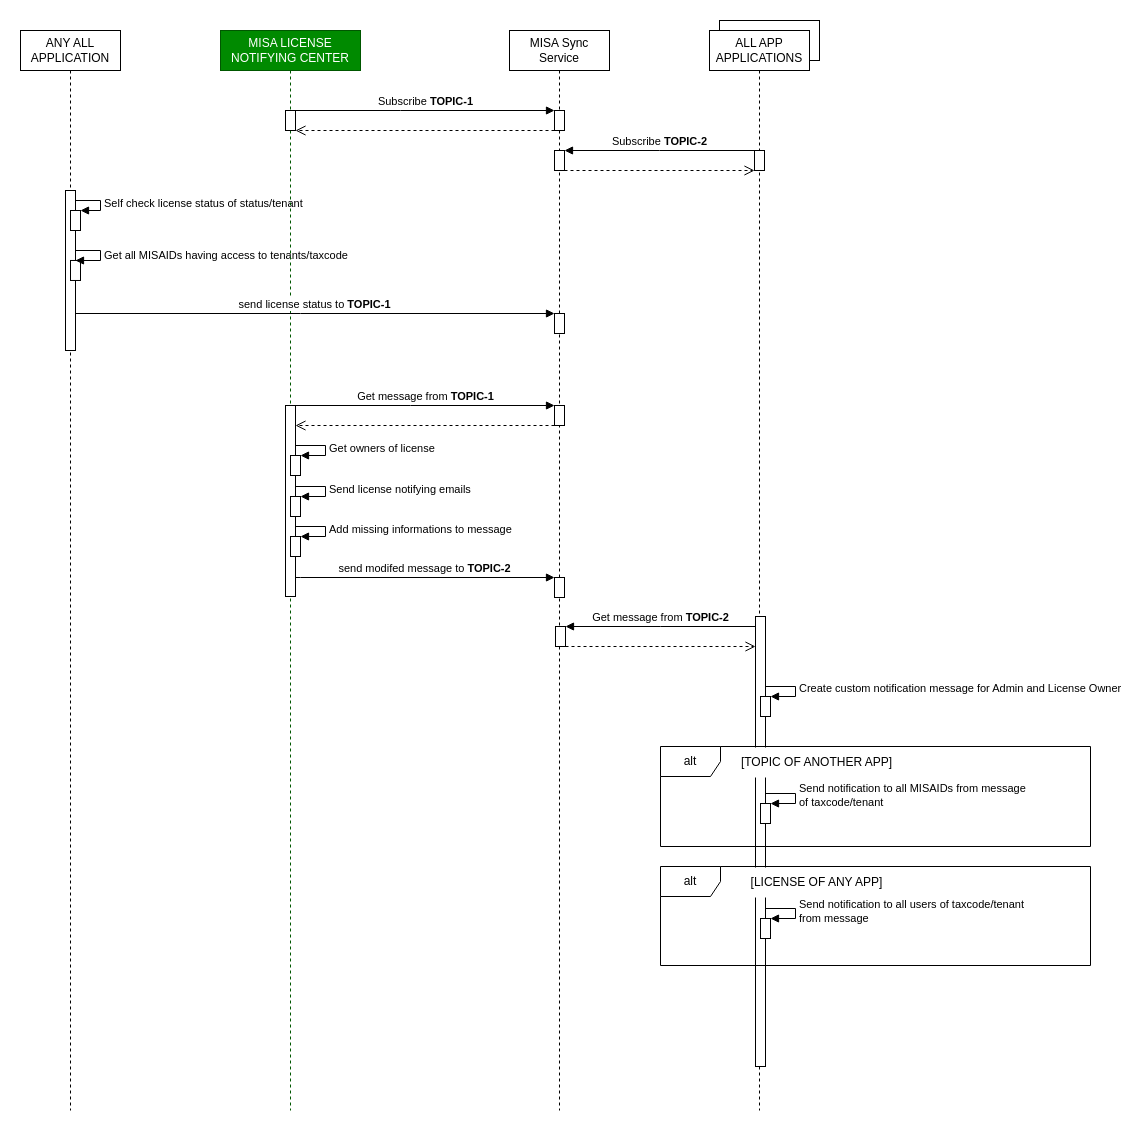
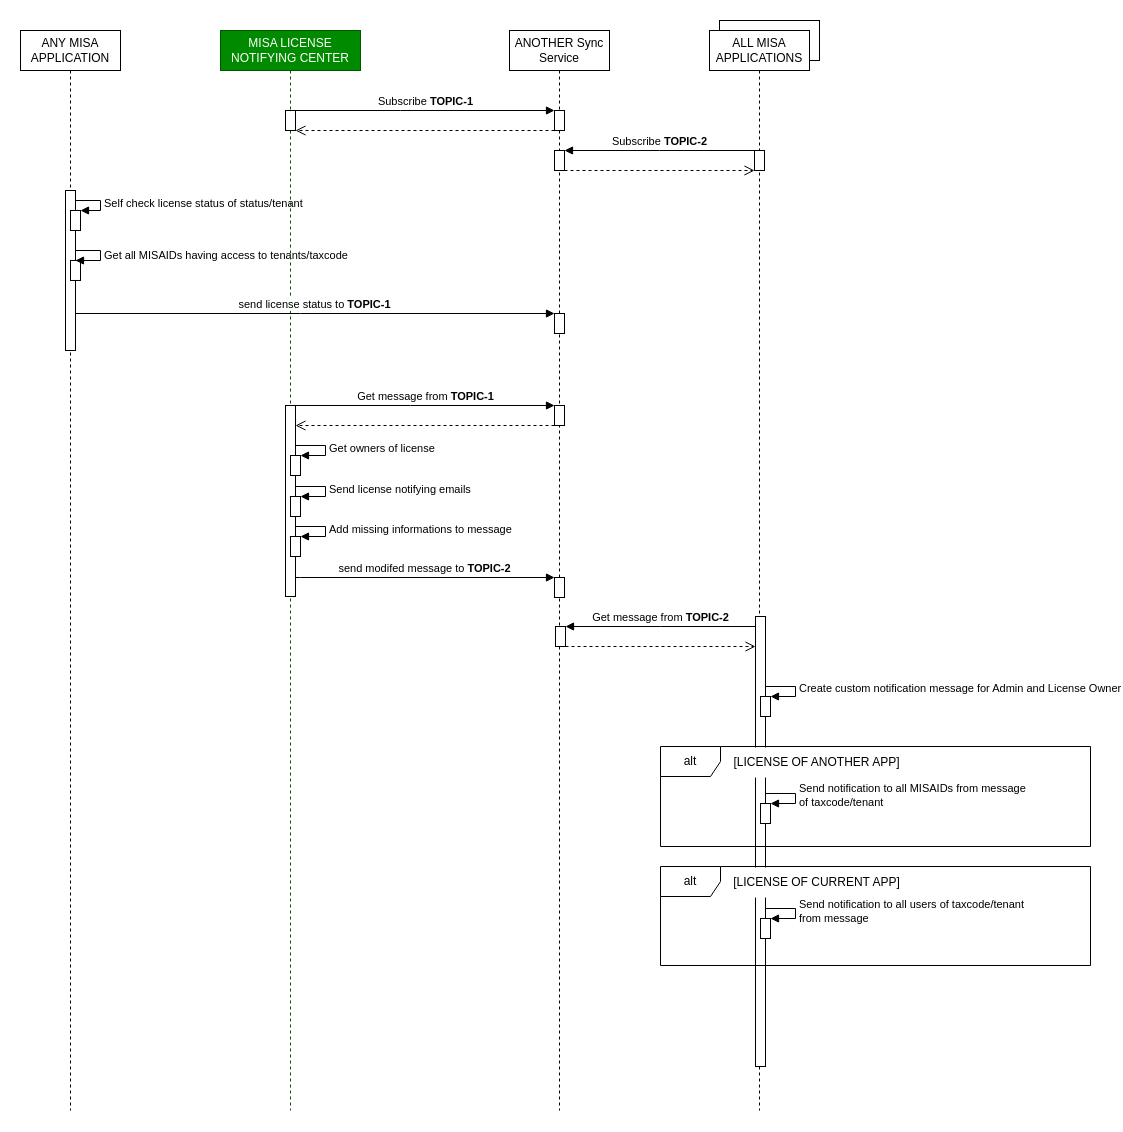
- <mxCell id="3" value="ANY ALL APPLICATION" style="shape=umlLifeline;perimeter=lifelinePerimeter;whiteSpace=wrap;html=1;container=1;dropTarget=0;collapsible=0;recursiveResize=0;outlineConnect=0;portConstraint=eastwest;newEdgeStyle={&quot;curved&quot;:0,&quot;rounded&quot;:0};" vertex="1" parent="1"><mxGeometry x="20" y="30" width="100" height="1080" as="geometry" /></mxCell>
+ <mxCell id="3" value="ANY MISA APPLICATION" style="shape=umlLifeline;perimeter=lifelinePerimeter;whiteSpace=wrap;html=1;container=1;dropTarget=0;collapsible=0;recursiveResize=0;outlineConnect=0;portConstraint=eastwest;newEdgeStyle={&quot;curved&quot;:0,&quot;rounded&quot;:0};" vertex="1" parent="1"><mxGeometry x="20" y="30" width="100" height="1080" as="geometry" /></mxCell>
- <mxCell id="18" value="MISA Sync Service" style="shape=umlLifeline;whiteSpace=wrap;html=1;container=1;dropTarget=0;collapsible=0;recursiveResize=0;outlineConnect=0;portConstraint=eastwest;newEdgeStyle={&quot;curved&quot;:0,&quot;rounded&quot;:0};points=[[0,0,0,0,5],[0,1,0,0,-5],[1,0,0,0,5],[1,1,0,0,-5]];perimeter=rectanglePerimeter;targetShapes=umlLifeline;participant=label;" vertex="1" parent="1"><mxGeometry x="509" y="30" width="100" height="1080" as="geometry" /></mxCell>
+ <mxCell id="18" value="ANOTHER Sync Service" style="shape=umlLifeline;whiteSpace=wrap;html=1;container=1;dropTarget=0;collapsible=0;recursiveResize=0;outlineConnect=0;portConstraint=eastwest;newEdgeStyle={&quot;curved&quot;:0,&quot;rounded&quot;:0};points=[[0,0,0,0,5],[0,1,0,0,-5],[1,0,0,0,5],[1,1,0,0,-5]];perimeter=rectanglePerimeter;targetShapes=umlLifeline;participant=label;" vertex="1" parent="1"><mxGeometry x="509" y="30" width="100" height="1080" as="geometry" /></mxCell>
- <mxCell id="27" value="ALL APP APPLICATIONS" style="shape=umlLifeline;perimeter=lifelinePerimeter;whiteSpace=wrap;html=1;container=1;dropTarget=0;collapsible=0;recursiveResize=0;outlineConnect=0;portConstraint=eastwest;newEdgeStyle={&quot;curved&quot;:0,&quot;rounded&quot;:0};" vertex="1" parent="1"><mxGeometry x="709" y="30" width="100" height="1080" as="geometry" /></mxCell>
+ <mxCell id="27" value="ALL MISA APPLICATIONS" style="shape=umlLifeline;perimeter=lifelinePerimeter;whiteSpace=wrap;html=1;container=1;dropTarget=0;collapsible=0;recursiveResize=0;outlineConnect=0;portConstraint=eastwest;newEdgeStyle={&quot;curved&quot;:0,&quot;rounded&quot;:0};" vertex="1" parent="1"><mxGeometry x="709" y="30" width="100" height="1080" as="geometry" /></mxCell>
- <mxCell id="46" value="[TOPIC OF ANOTHER APP]" style="text;html=1;align=center;verticalAlign=middle;resizable=0;points=[];autosize=1;strokeColor=none;fillColor=default;" vertex="1" parent="1"><mxGeometry x="721" y="747" width="190" height="30" as="geometry" /></mxCell>
+ <mxCell id="46" value="[LICENSE OF ANOTHER APP]" style="text;html=1;align=center;verticalAlign=middle;resizable=0;points=[];autosize=1;strokeColor=none;fillColor=default;" vertex="1" parent="1"><mxGeometry x="721" y="747" width="190" height="30" as="geometry" /></mxCell>
- <mxCell id="47" value="[LICENSE OF ANY APP]" style="text;html=1;align=center;verticalAlign=middle;resizable=0;points=[];autosize=1;strokeColor=none;fillColor=default;" vertex="1" parent="1"><mxGeometry x="721" y="867" width="190" height="30" as="geometry" /></mxCell>
+ <mxCell id="47" value="[LICENSE OF CURRENT APP]" style="text;html=1;align=center;verticalAlign=middle;resizable=0;points=[];autosize=1;strokeColor=none;fillColor=default;" vertex="1" parent="1"><mxGeometry x="721" y="867" width="190" height="30" as="geometry" /></mxCell>
